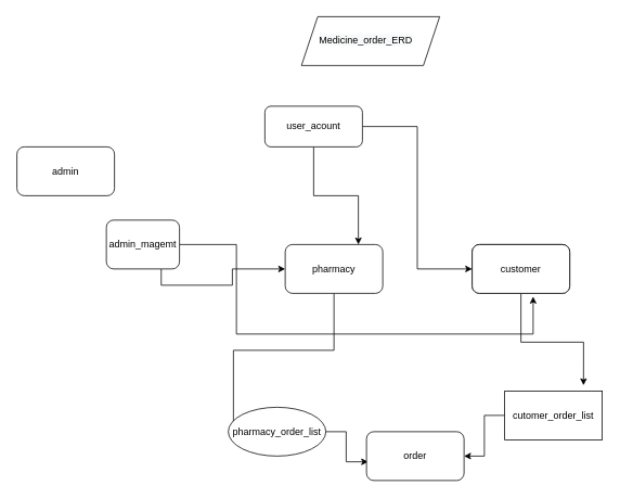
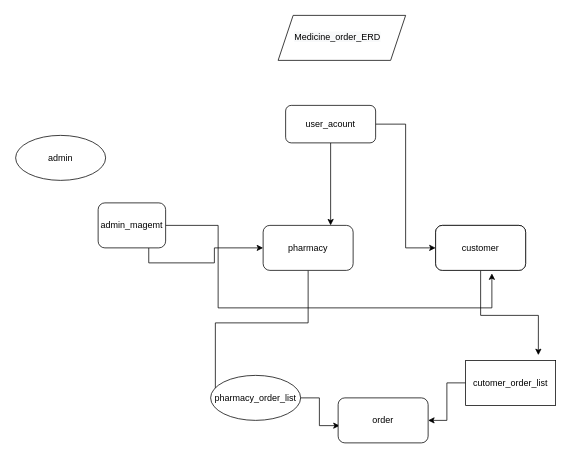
- <mxCell id="4" value="user_acount" style="rounded=1;whiteSpace=wrap;html=1;" vertex="1" parent="1"><mxGeometry x="325" y="130" width="120" height="50" as="geometry" /></mxCell>
+ <mxCell id="4" value="user_acount" style="rounded=1;whiteSpace=wrap;html=1;" vertex="1" parent="1"><mxGeometry x="380" y="140" width="120" height="50" as="geometry" /></mxCell>
- <mxCell id="10" value="admin" style="rounded=1;whiteSpace=wrap;html=1;" vertex="1" parent="1"><mxGeometry x="20" y="180" width="120" height="60" as="geometry" /></mxCell>
+ <mxCell id="10" value="admin" style="ellipse;whiteSpace=wrap;html=1;" vertex="1" parent="1"><mxGeometry x="20" y="180" width="120" height="60" as="geometry" /></mxCell>
